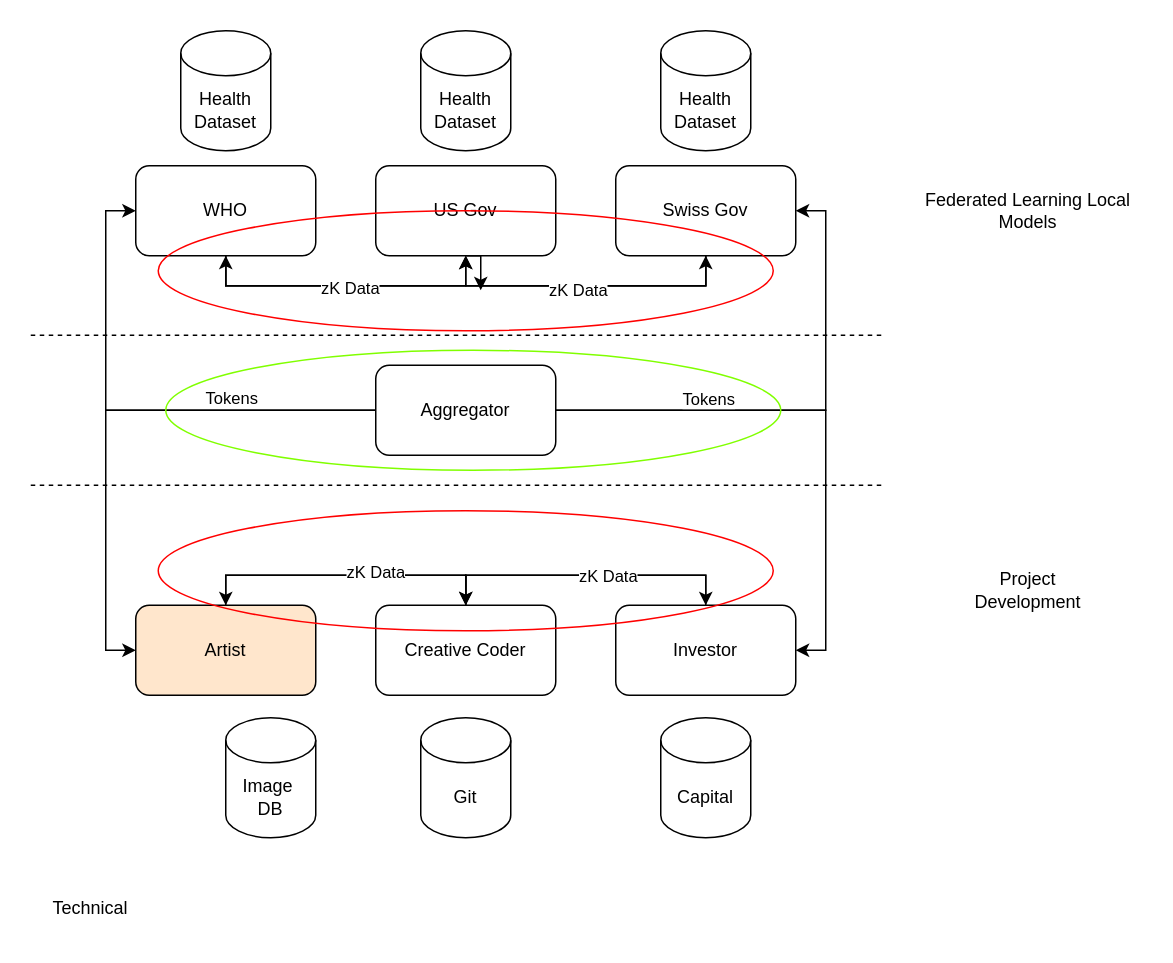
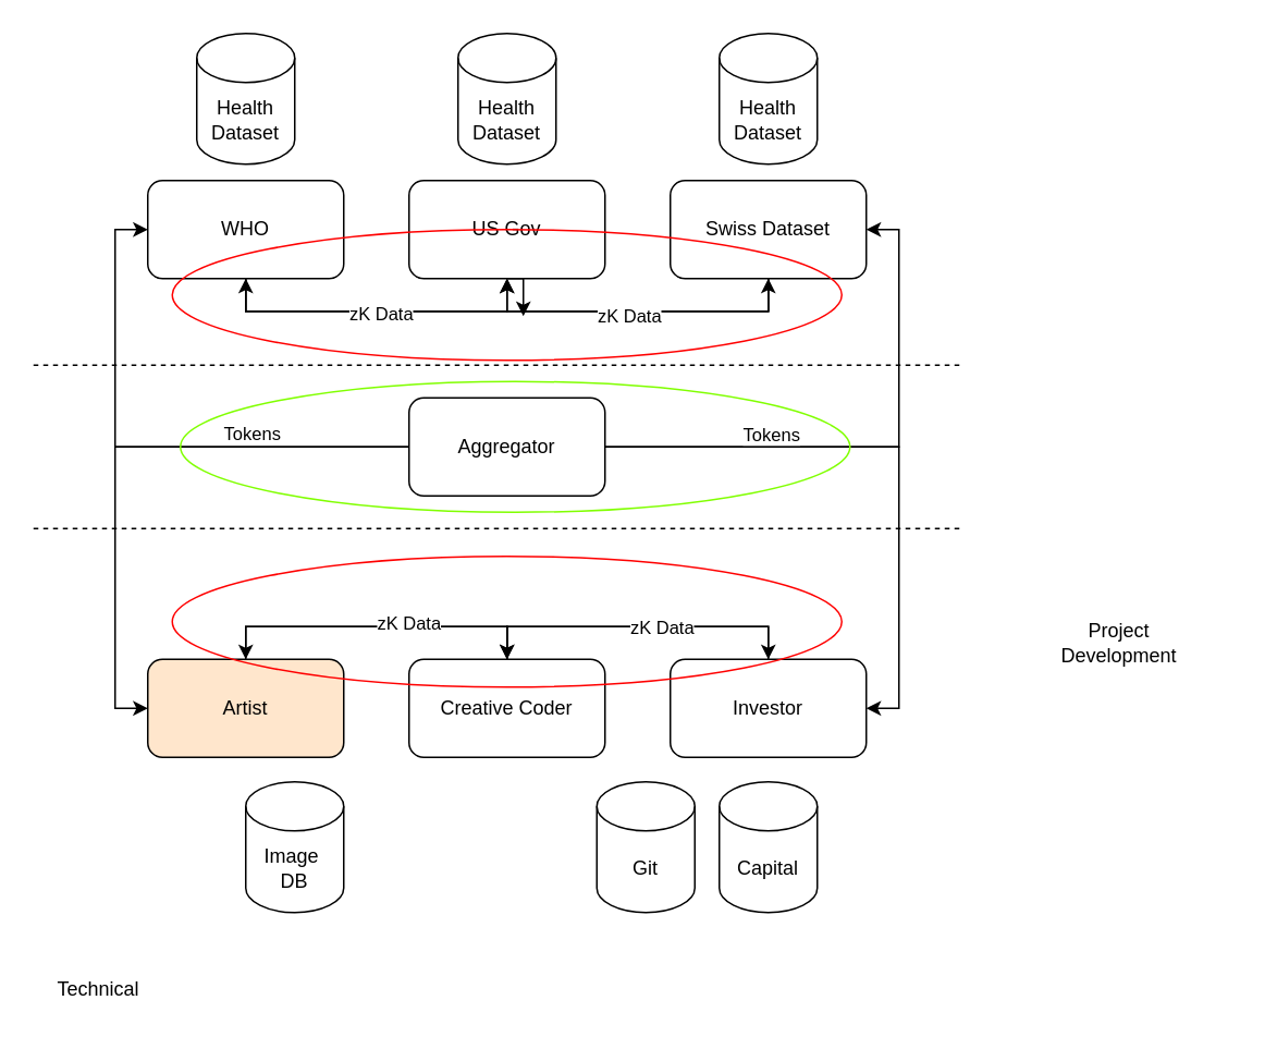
- <mxCell id="7" value="Swiss Gov" style="rounded=1;whiteSpace=wrap;html=1;" vertex="1" parent="1"><mxGeometry x="410" y="110" width="120" height="60" as="geometry" /></mxCell>
+ <mxCell id="7" value="Swiss Dataset" style="rounded=1;whiteSpace=wrap;html=1;" vertex="1" parent="1"><mxGeometry x="410" y="110" width="120" height="60" as="geometry" /></mxCell>
- <mxCell id="29" value="Federated Learning Local Models" style="text;html=1;align=center;verticalAlign=middle;whiteSpace=wrap;rounded=0;" vertex="1" parent="1"><mxGeometry x="610" y="125" width="150" height="30" as="geometry" /></mxCell>
- <mxCell id="18" value="Git" style="shape=cylinder3;whiteSpace=wrap;html=1;boundedLbl=1;backgroundOutline=1;size=15;" vertex="1" parent="1"><mxGeometry x="280" y="478" width="60" height="80" as="geometry" /></mxCell>
+ <mxCell id="18" value="Git" style="shape=cylinder3;whiteSpace=wrap;html=1;boundedLbl=1;backgroundOutline=1;size=15;" vertex="1" parent="1"><mxGeometry x="365" y="478" width="60" height="80" as="geometry" /></mxCell>
